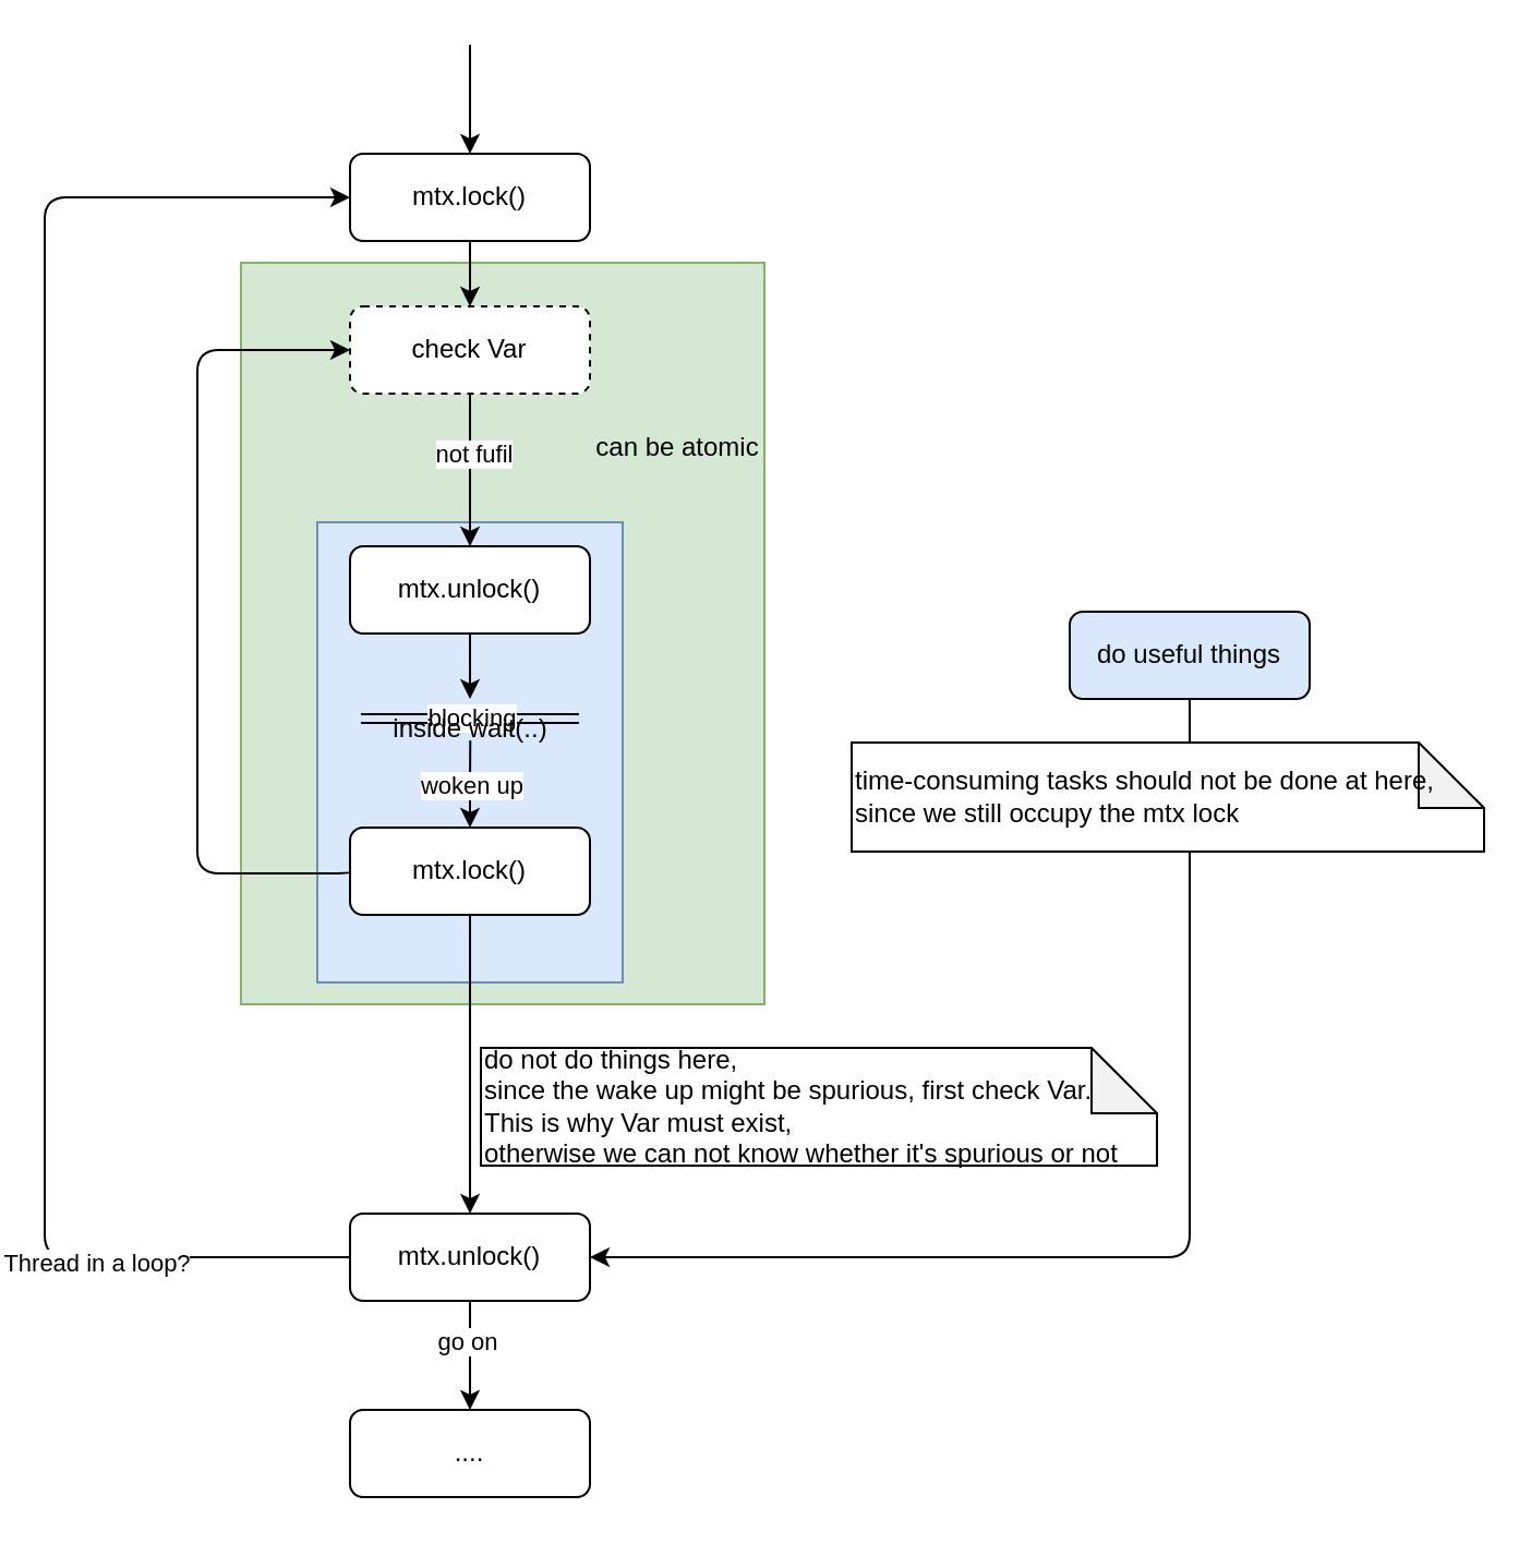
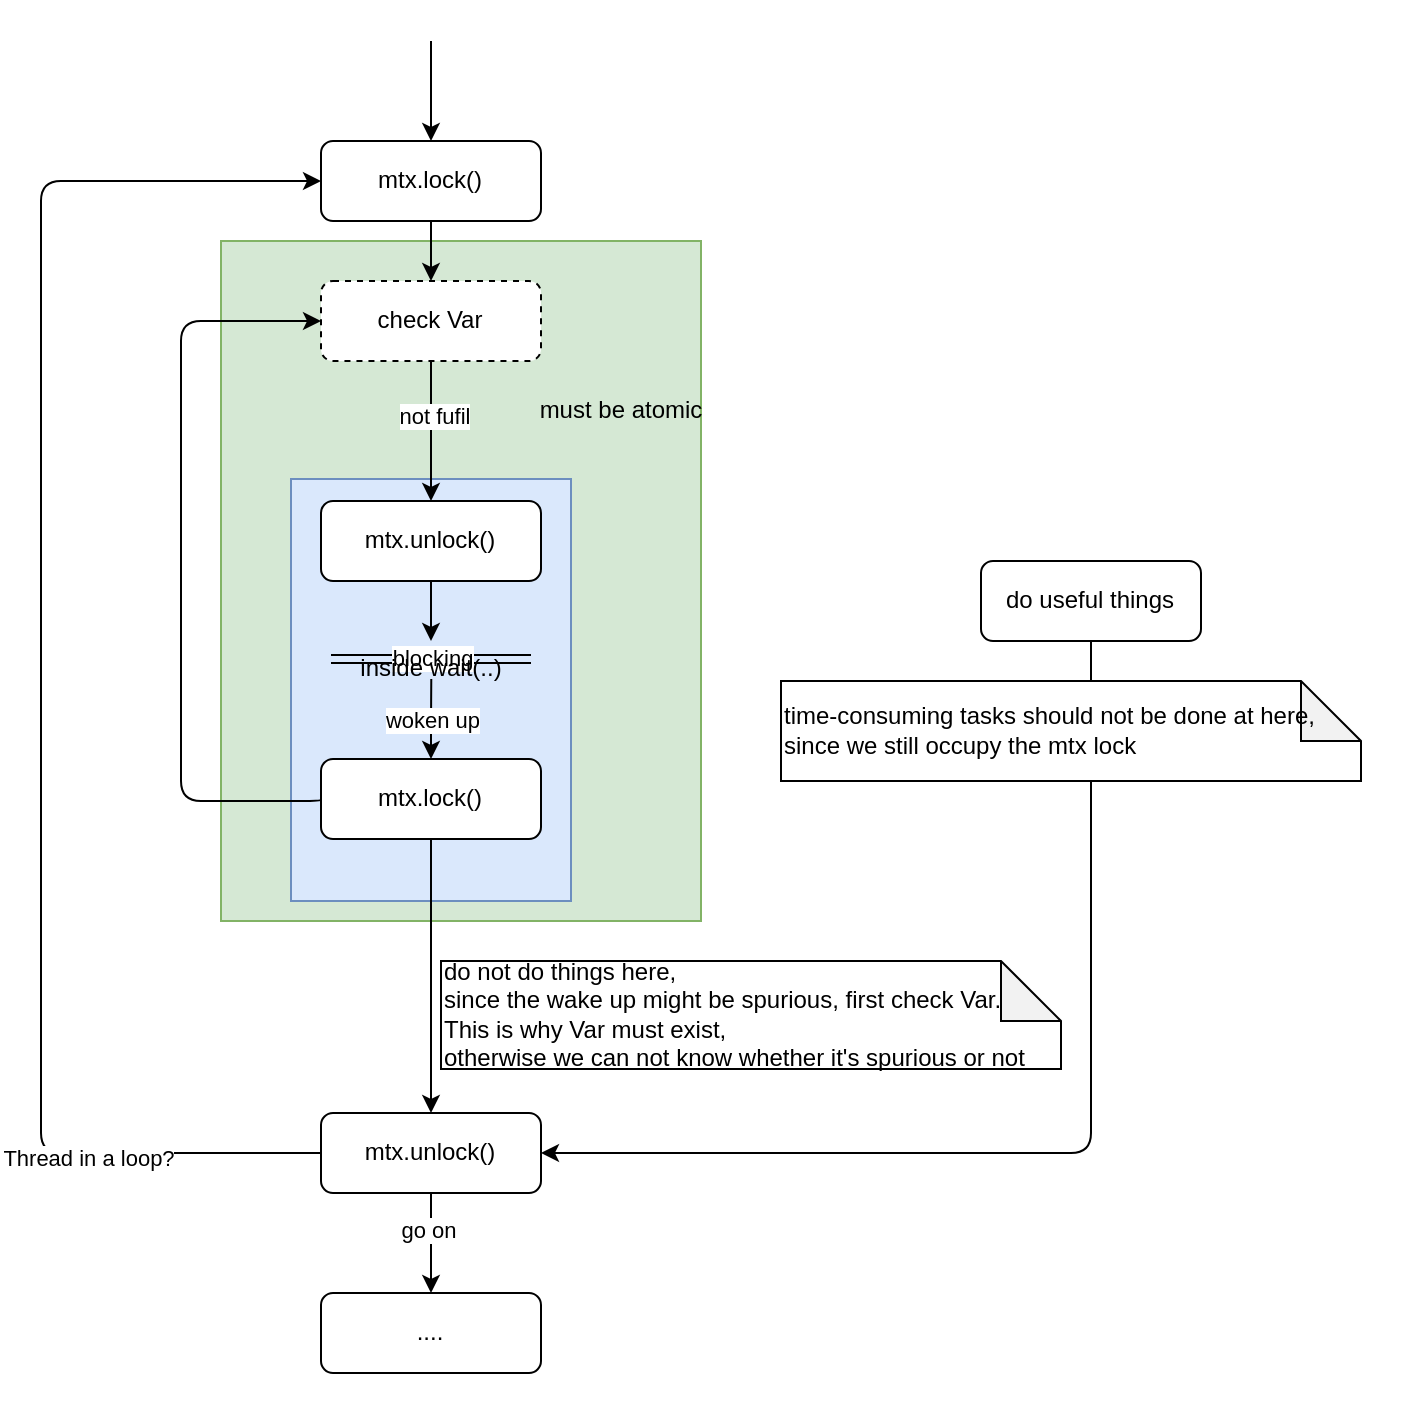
- <mxCell id="23" value="can be atomic" style="text;html=1;align=center;verticalAlign=middle;resizable=0;points=[];autosize=1;strokeColor=none;fillColor=none;" vertex="1" parent="1"><mxGeometry x="260" y="190" width="100" height="30" as="geometry" /></mxCell>
+ <mxCell id="23" value="must be atomic" style="text;html=1;align=center;verticalAlign=middle;resizable=0;points=[];autosize=1;strokeColor=none;fillColor=none;" vertex="1" parent="1"><mxGeometry x="260" y="190" width="100" height="30" as="geometry" /></mxCell>
- <mxCell id="25" value="do useful things" style="rounded=1;whiteSpace=wrap;html=1;fillColor=#dae8fc;" vertex="1" parent="1"><mxGeometry x="490" y="280" width="110" height="40" as="geometry" /></mxCell>
+ <mxCell id="25" value="do useful things" style="rounded=1;whiteSpace=wrap;html=1;" vertex="1" parent="1"><mxGeometry x="490" y="280" width="110" height="40" as="geometry" /></mxCell>
